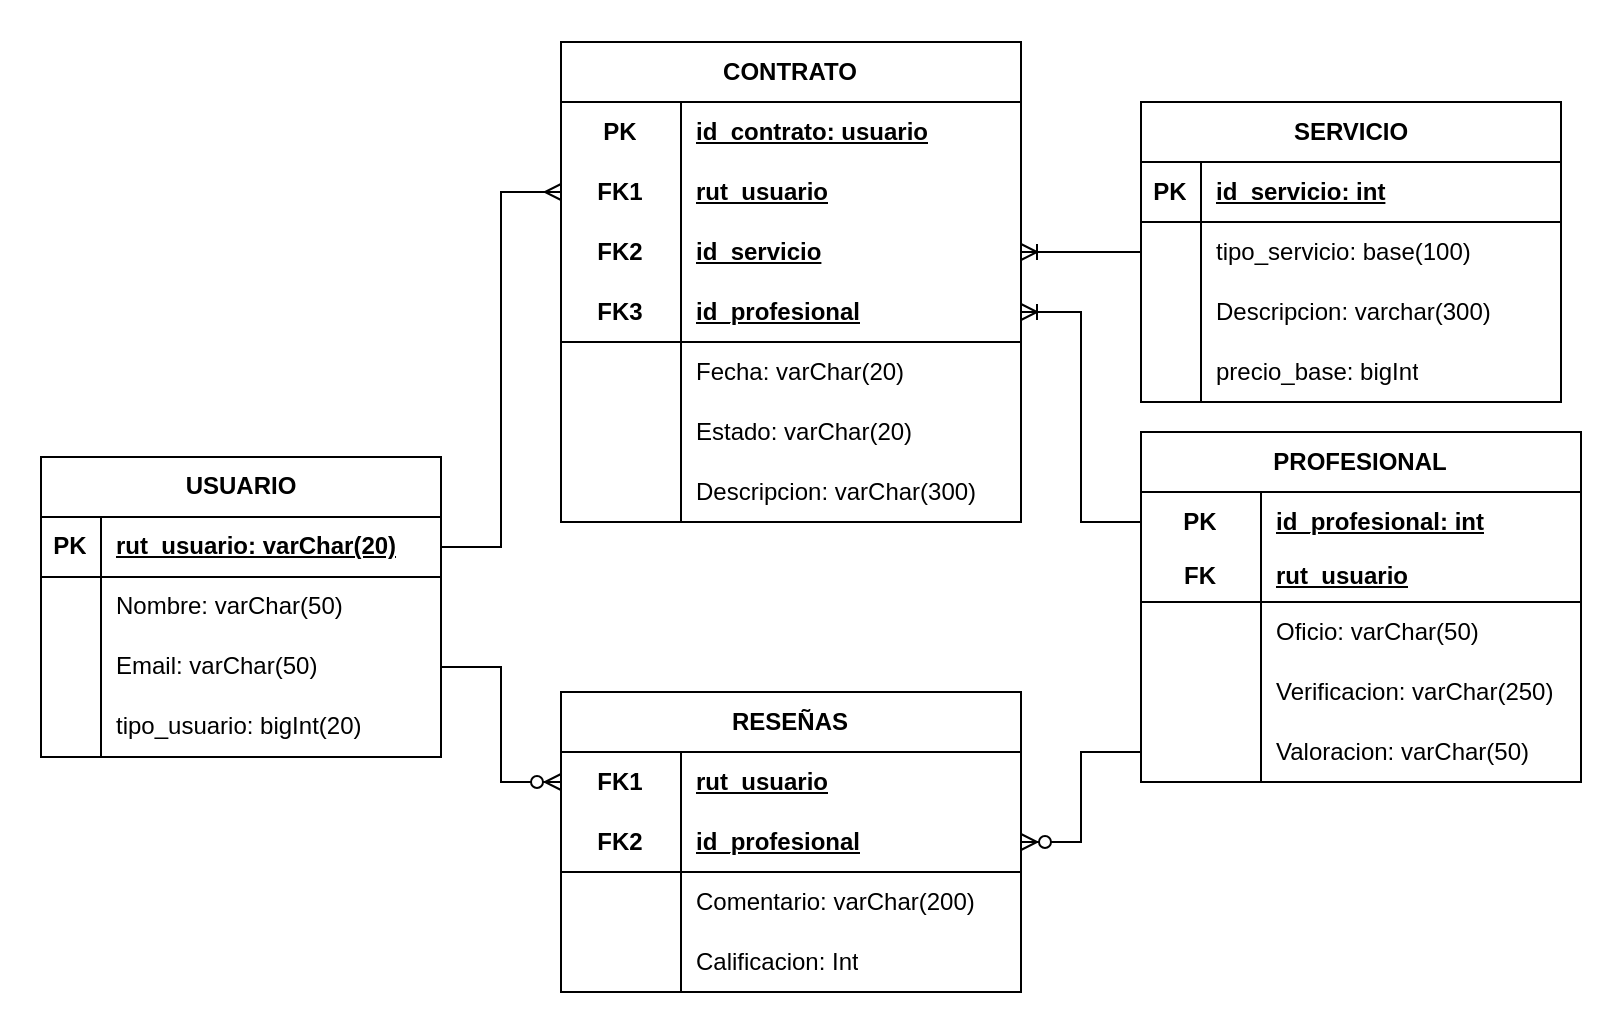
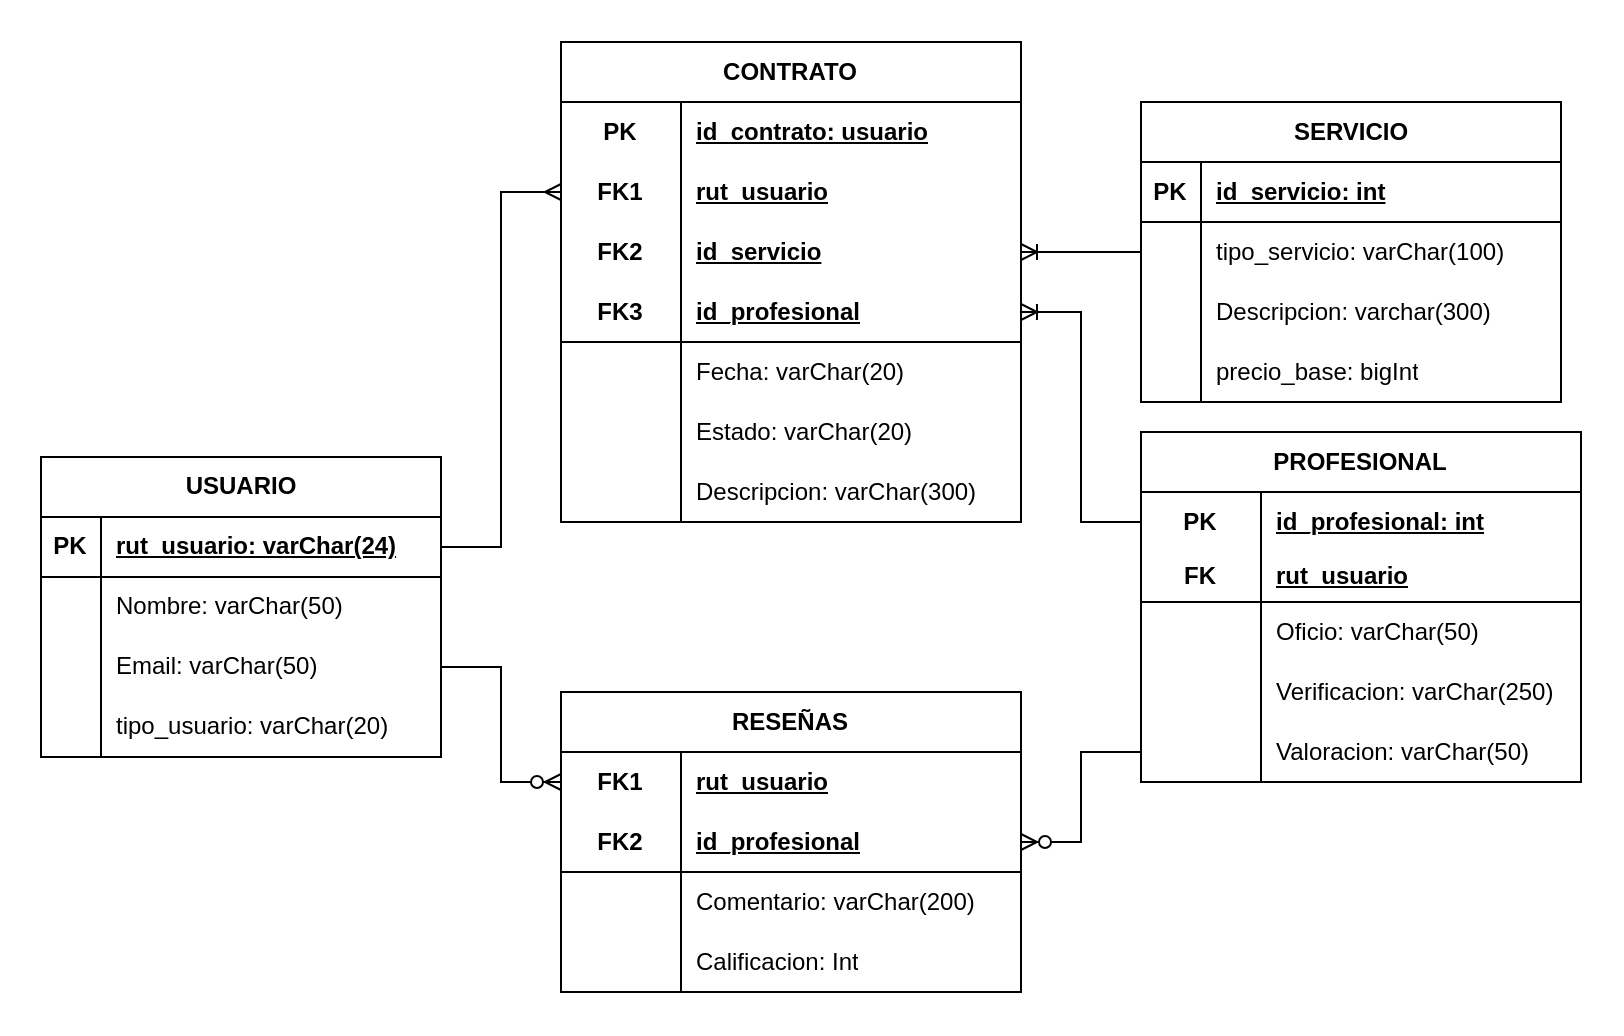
- <mxCell id="59" value="tipo_servicio: base(100)" style="shape=partialRectangle;connectable=0;fillColor=none;top=0;left=0;bottom=0;right=0;align=left;spacingLeft=6;overflow=hidden;whiteSpace=wrap;html=1;" vertex="1" parent="57"><mxGeometry x="30" width="180" height="30" as="geometry"><mxRectangle width="180" height="30" as="alternateBounds" /></mxGeometry></mxCell>
+ <mxCell id="59" value="tipo_servicio: varChar(100)" style="shape=partialRectangle;connectable=0;fillColor=none;top=0;left=0;bottom=0;right=0;align=left;spacingLeft=6;overflow=hidden;whiteSpace=wrap;html=1;" vertex="1" parent="57"><mxGeometry x="30" width="180" height="30" as="geometry"><mxRectangle width="180" height="30" as="alternateBounds" /></mxGeometry></mxCell>
- <mxCell id="5" value="rut_usuario: varChar(20)" style="shape=partialRectangle;connectable=0;fillColor=none;top=0;left=0;bottom=0;right=0;align=left;spacingLeft=6;fontStyle=5;overflow=hidden;whiteSpace=wrap;html=1;" vertex="1" parent="3"><mxGeometry x="30" width="170" height="30" as="geometry"><mxRectangle width="170" height="30" as="alternateBounds" /></mxGeometry></mxCell>
+ <mxCell id="5" value="rut_usuario: varChar(24)" style="shape=partialRectangle;connectable=0;fillColor=none;top=0;left=0;bottom=0;right=0;align=left;spacingLeft=6;fontStyle=5;overflow=hidden;whiteSpace=wrap;html=1;" vertex="1" parent="3"><mxGeometry x="30" width="170" height="30" as="geometry"><mxRectangle width="170" height="30" as="alternateBounds" /></mxGeometry></mxCell>
- <mxCell id="14" value="tipo_usuario: bigInt(20)" style="shape=partialRectangle;connectable=0;fillColor=none;top=0;left=0;bottom=0;right=0;align=left;spacingLeft=6;overflow=hidden;whiteSpace=wrap;html=1;" vertex="1" parent="12"><mxGeometry x="30" width="170" height="30" as="geometry"><mxRectangle width="170" height="30" as="alternateBounds" /></mxGeometry></mxCell>
+ <mxCell id="14" value="tipo_usuario: varChar(20)" style="shape=partialRectangle;connectable=0;fillColor=none;top=0;left=0;bottom=0;right=0;align=left;spacingLeft=6;overflow=hidden;whiteSpace=wrap;html=1;" vertex="1" parent="12"><mxGeometry x="30" width="170" height="30" as="geometry"><mxRectangle width="170" height="30" as="alternateBounds" /></mxGeometry></mxCell>
